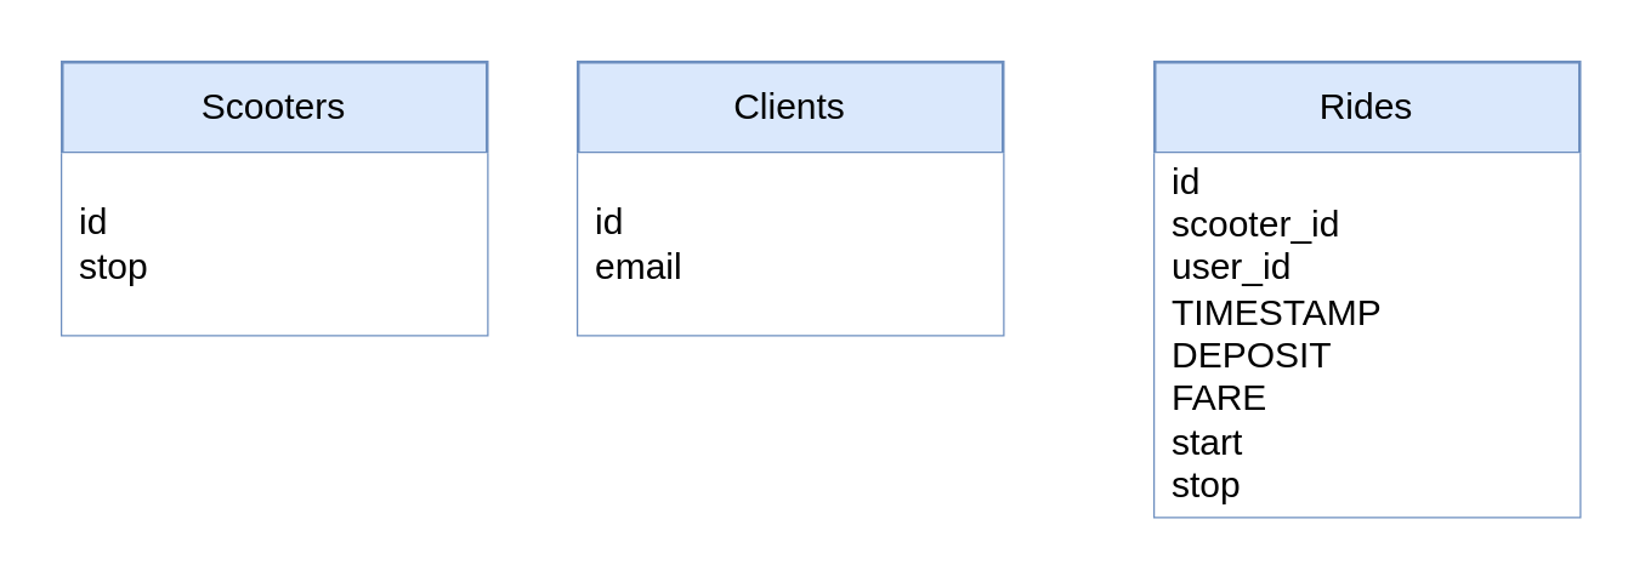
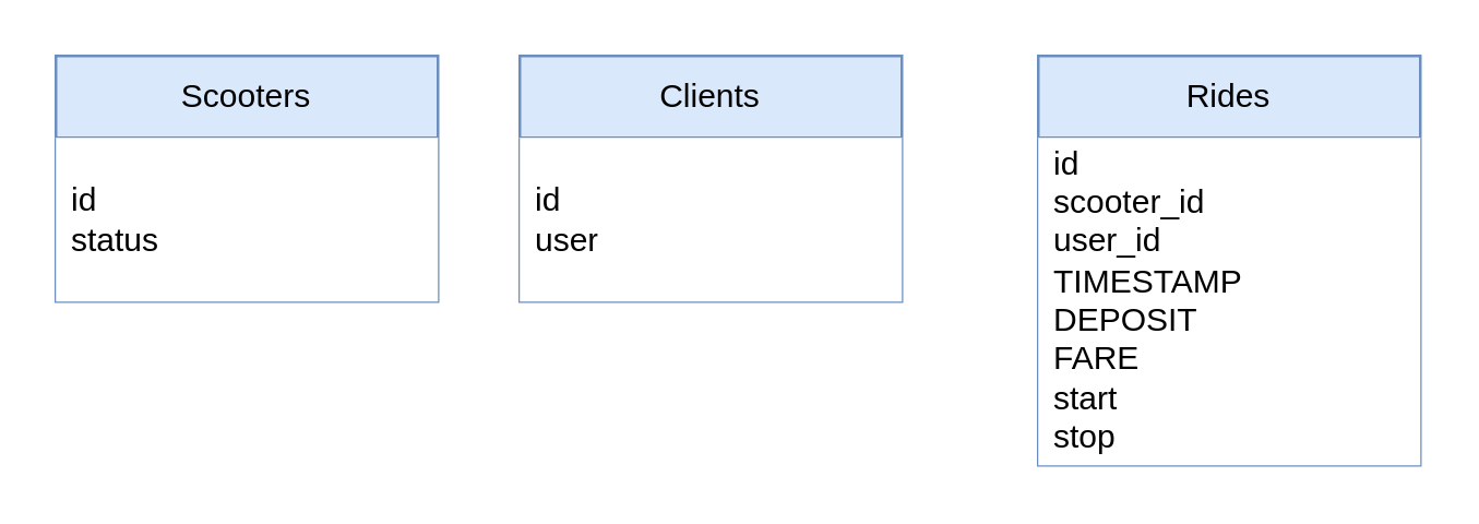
- <mxCell id="3" value="id&lt;br&gt;stop" style="text;strokeColor=none;fillColor=default;align=left;verticalAlign=middle;spacingLeft=4;spacingRight=4;overflow=hidden;points=[[0,0.5],[1,0.5]];portConstraint=eastwest;rotatable=0;whiteSpace=wrap;html=1;" vertex="1" parent="2"><mxGeometry y="30" width="140" height="60" as="geometry" /></mxCell>
+ <mxCell id="3" value="id&lt;br&gt;status" style="text;strokeColor=none;fillColor=default;align=left;verticalAlign=middle;spacingLeft=4;spacingRight=4;overflow=hidden;points=[[0,0.5],[1,0.5]];portConstraint=eastwest;rotatable=0;whiteSpace=wrap;html=1;" vertex="1" parent="2"><mxGeometry y="30" width="140" height="60" as="geometry" /></mxCell>
- <mxCell id="7" value="id&lt;br&gt;email" style="text;strokeColor=none;fillColor=default;align=left;verticalAlign=middle;spacingLeft=4;spacingRight=4;overflow=hidden;points=[[0,0.5],[1,0.5]];portConstraint=eastwest;rotatable=0;whiteSpace=wrap;html=1;" vertex="1" parent="6"><mxGeometry y="30" width="140" height="60" as="geometry" /></mxCell>
+ <mxCell id="7" value="id&lt;br&gt;user" style="text;strokeColor=none;fillColor=default;align=left;verticalAlign=middle;spacingLeft=4;spacingRight=4;overflow=hidden;points=[[0,0.5],[1,0.5]];portConstraint=eastwest;rotatable=0;whiteSpace=wrap;html=1;" vertex="1" parent="6"><mxGeometry y="30" width="140" height="60" as="geometry" /></mxCell>
